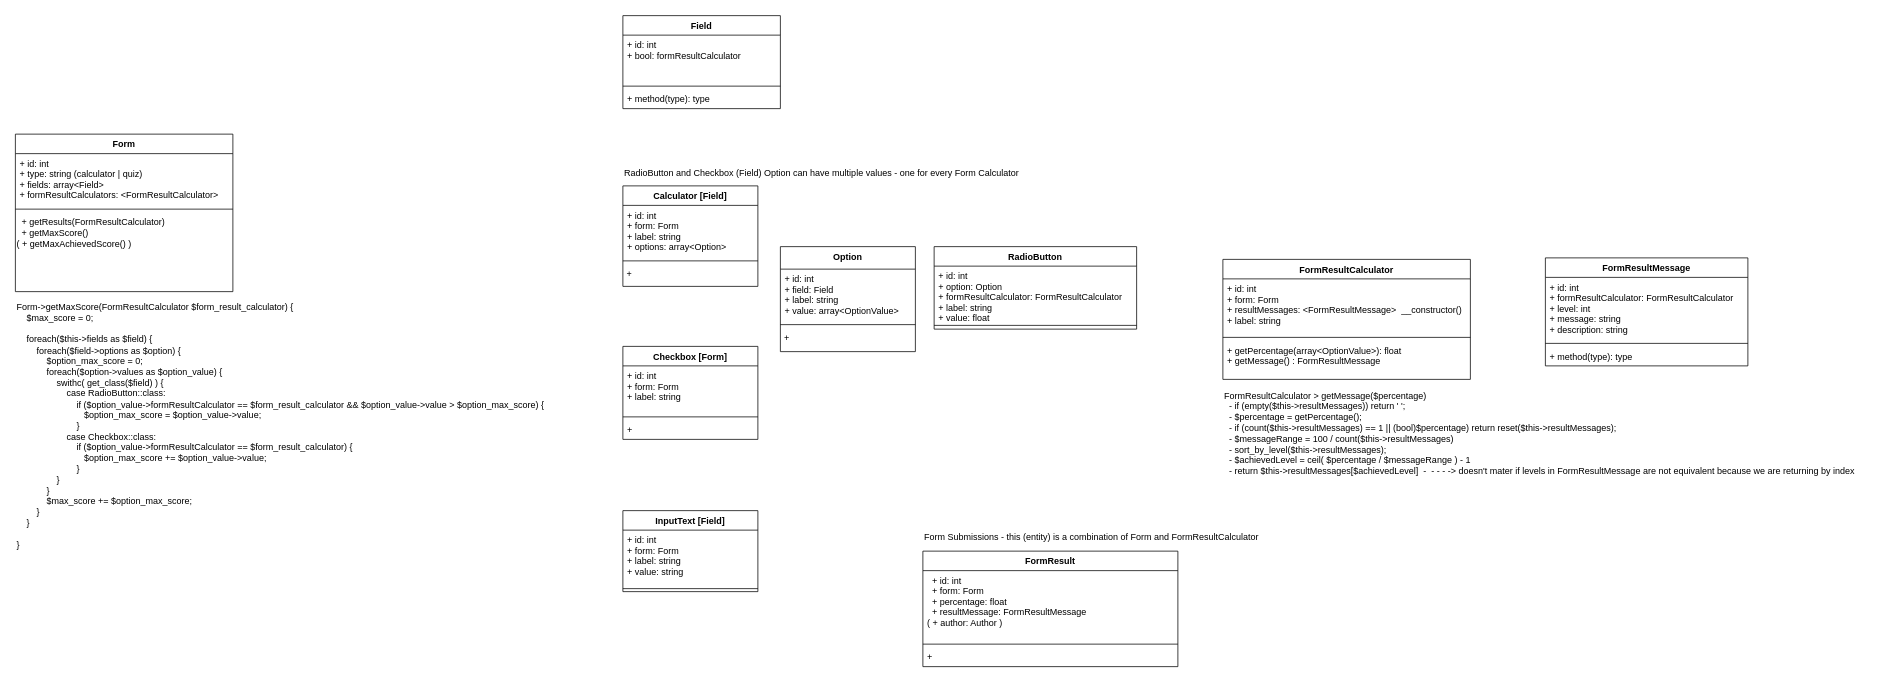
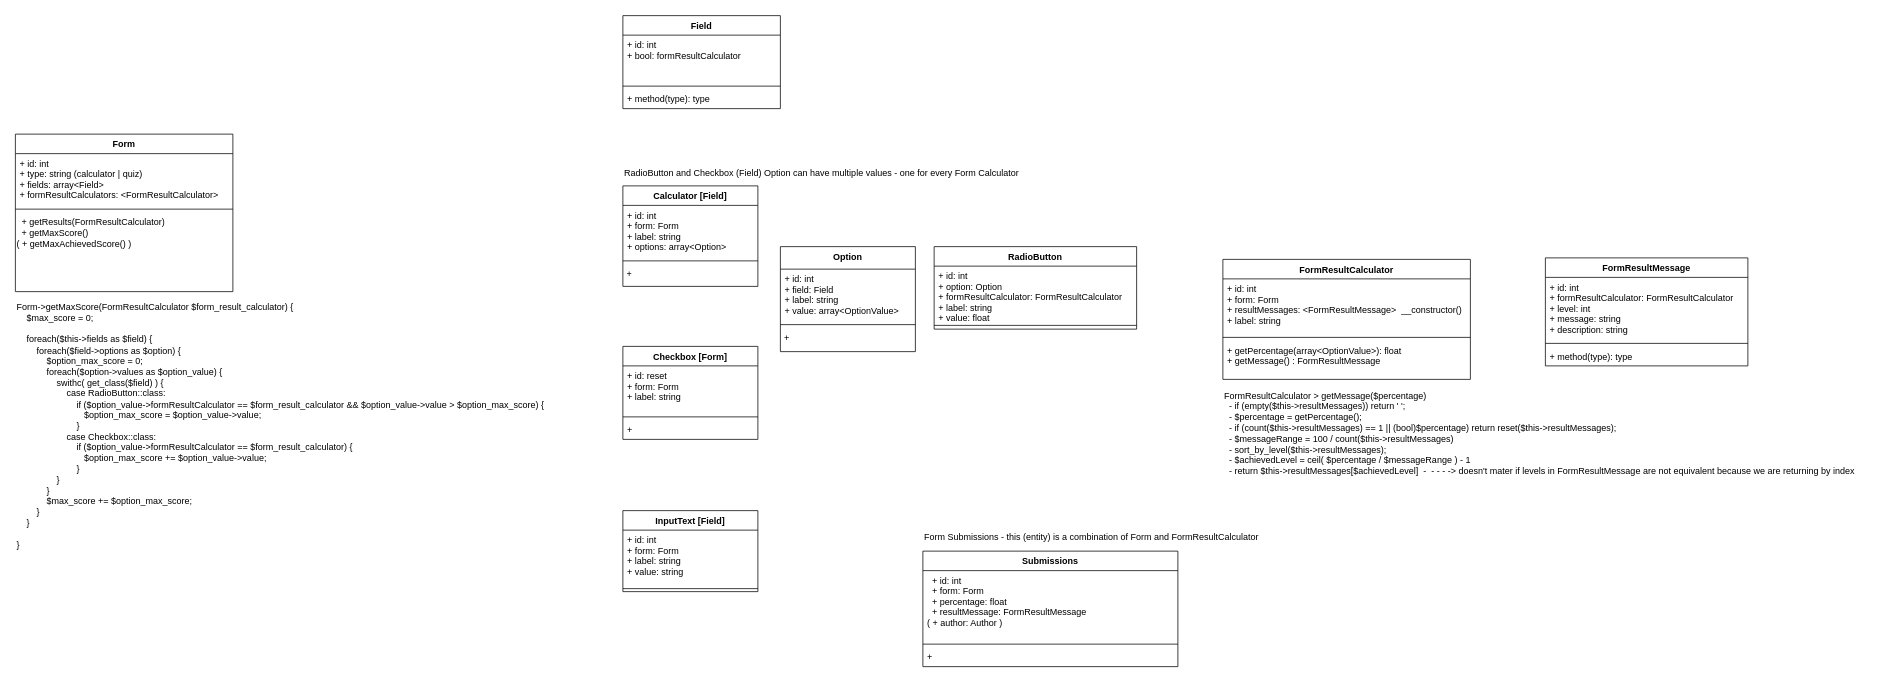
- <mxCell id="26" value="+ id: int&#10;+ form: Form&#10;+ label: string" style="text;strokeColor=none;fillColor=none;align=left;verticalAlign=top;spacingLeft=4;spacingRight=4;overflow=hidden;rotatable=0;points=[[0,0.5],[1,0.5]];portConstraint=eastwest;" parent="25" vertex="1"><mxGeometry y="26" width="180" height="64" as="geometry" /></mxCell>
+ <mxCell id="26" value="+ id: reset&#10;+ form: Form&#10;+ label: string" style="text;strokeColor=none;fillColor=none;align=left;verticalAlign=top;spacingLeft=4;spacingRight=4;overflow=hidden;rotatable=0;points=[[0,0.5],[1,0.5]];portConstraint=eastwest;" parent="25" vertex="1"><mxGeometry y="26" width="180" height="64" as="geometry" /></mxCell>
- <mxCell id="34" value="FormResult" style="swimlane;fontStyle=1;align=center;verticalAlign=top;childLayout=stackLayout;horizontal=1;startSize=26;horizontalStack=0;resizeParent=1;resizeParentMax=0;resizeLast=0;collapsible=1;marginBottom=0;" parent="1" vertex="1"><mxGeometry x="1230" y="734" width="340" height="154" as="geometry" /></mxCell>
+ <mxCell id="34" value="Submissions" style="swimlane;fontStyle=1;align=center;verticalAlign=top;childLayout=stackLayout;horizontal=1;startSize=26;horizontalStack=0;resizeParent=1;resizeParentMax=0;resizeLast=0;collapsible=1;marginBottom=0;" parent="1" vertex="1"><mxGeometry x="1230" y="734" width="340" height="154" as="geometry" /></mxCell>
